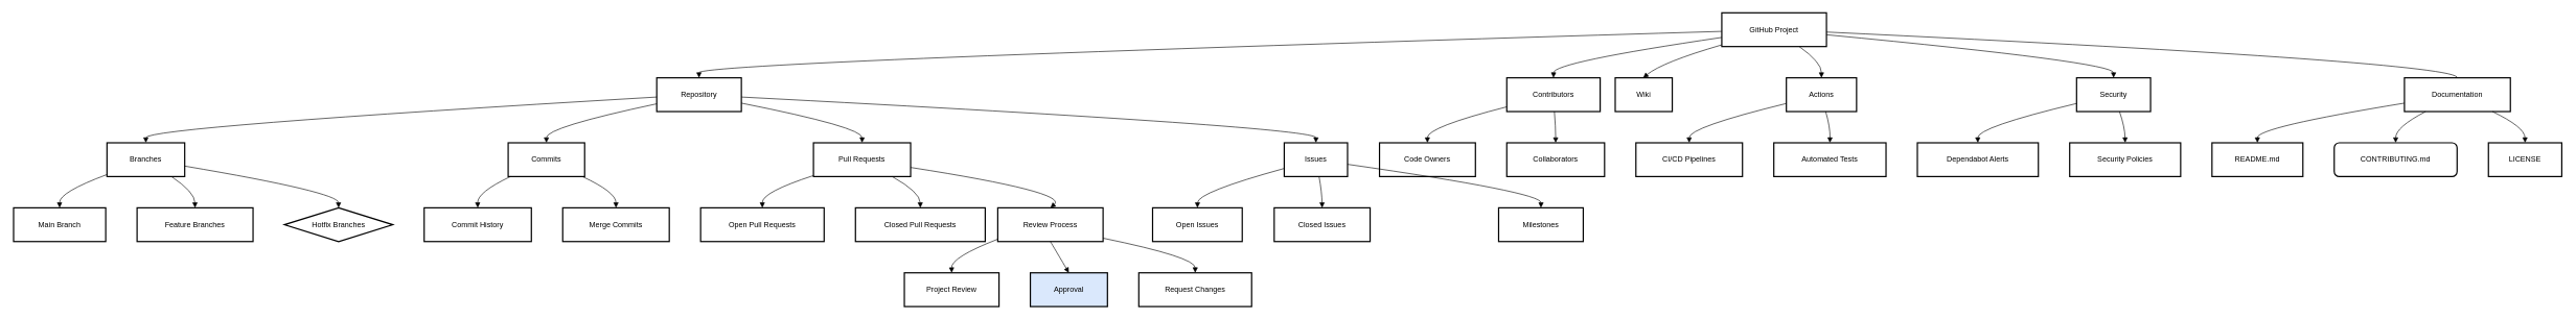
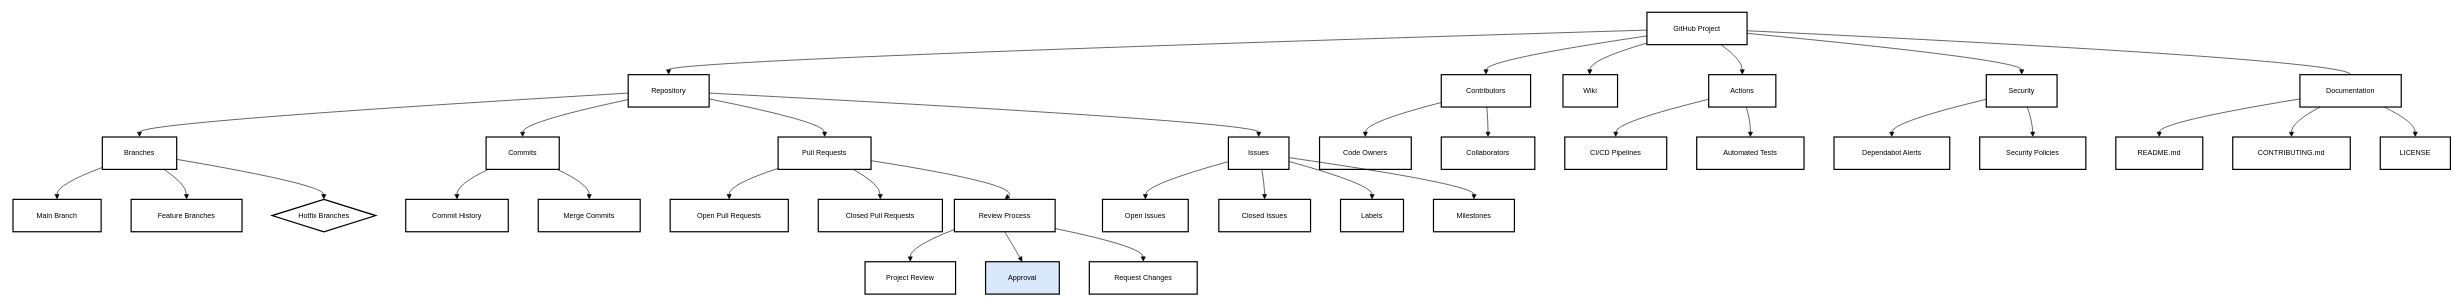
- <mxCell id="26" value="Wiki" style="whiteSpace=wrap;strokeWidth=2;" vertex="1" parent="1"><mxGeometry x="2575" y="124" width="91" height="54" as="geometry" /></mxCell>
+ <mxCell id="26" value="Wiki" style="whiteSpace=wrap;strokeWidth=2;" vertex="1" parent="1"><mxGeometry x="2605" y="124" width="91" height="54" as="geometry" /></mxCell>
- <mxCell id="35" value="CONTRIBUTING.md" style="whiteSpace=wrap;strokeWidth=2;rounded=1;" vertex="1" parent="1"><mxGeometry x="3722" y="228" width="196" height="54" as="geometry" /></mxCell>
+ <mxCell id="35" value="CONTRIBUTING.md" style="whiteSpace=wrap;strokeWidth=2;" vertex="1" parent="1"><mxGeometry x="3722" y="228" width="196" height="54" as="geometry" /></mxCell>
+ <mxCell id="55" value="" style="curved=1;startArrow=none;endArrow=block;exitX=1.01;exitY=0.76;entryX=0.5;entryY=0;" edge="1" parent="1" source="18" target="21"><mxGeometry relative="1" as="geometry"><Array as="points"><mxPoint x="2287" y="307" /></Array></mxGeometry></mxCell>
+ <mxCell id="21" value="Labels" style="whiteSpace=wrap;strokeWidth=2;" vertex="1" parent="1"><mxGeometry x="2234" y="332" width="105" height="54" as="geometry" /></mxCell>
